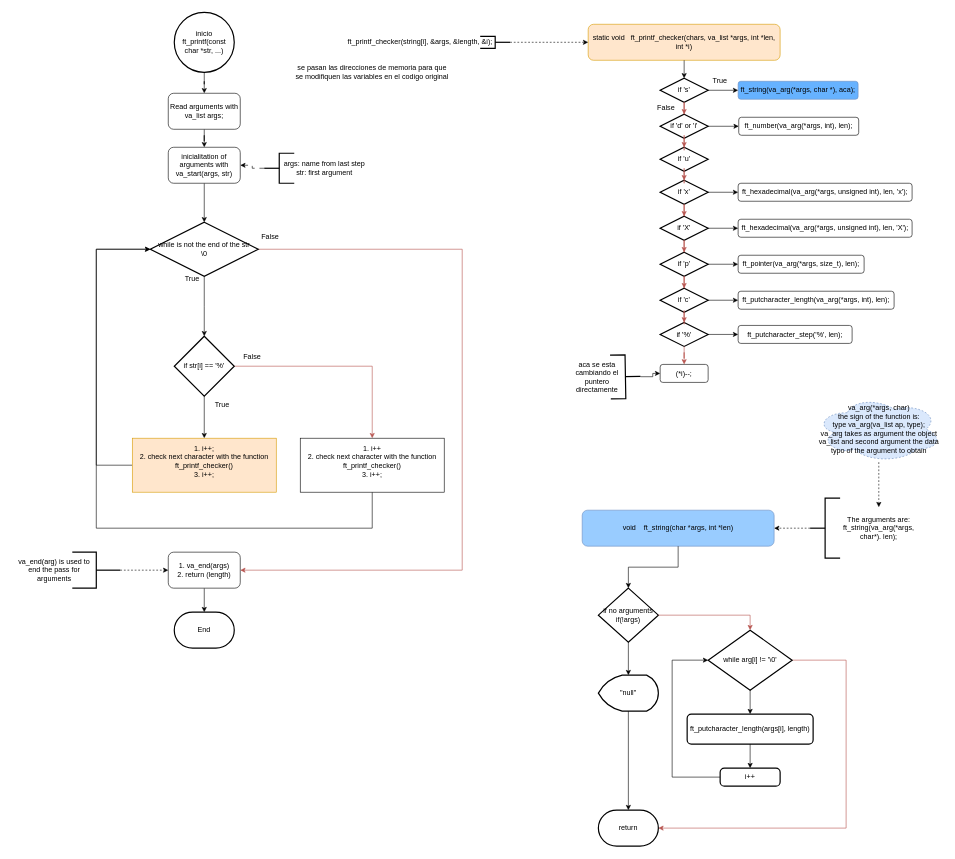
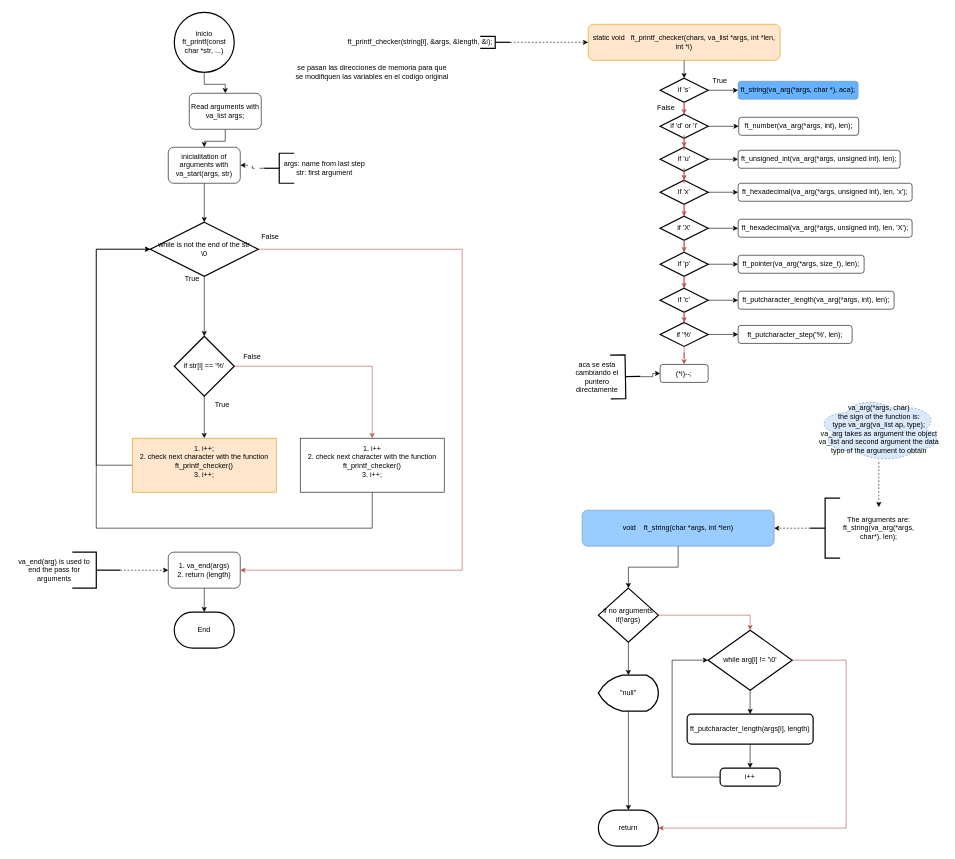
- <mxCell id="3" value="&lt;div&gt;Read arguments with va_list args;&lt;br&gt;&lt;/div&gt;" style="rounded=1;whiteSpace=wrap;html=1;" vertex="1" parent="1"><mxGeometry x="280" y="155" width="120" height="60" as="geometry" /></mxCell>
+ <mxCell id="3" value="&lt;div&gt;Read arguments with va_list args;&lt;br&gt;&lt;/div&gt;" style="rounded=1;whiteSpace=wrap;html=1;" vertex="1" parent="1"><mxGeometry x="315" y="155" width="120" height="60" as="geometry" /></mxCell>
+ <mxCell id="90" style="edgeStyle=orthogonalEdgeStyle;rounded=0;orthogonalLoop=1;jettySize=auto;html=1;entryX=0;entryY=0.5;entryDx=0;entryDy=0;" edge="1" parent="64" source="70" target="89"><mxGeometry relative="1" as="geometry" /></mxCell>
+ <mxCell id="89" value="ft_unsigned_int(va_arg(*args, unsigned int), len);" style="rounded=1;whiteSpace=wrap;html=1;" vertex="1" parent="64"><mxGeometry x="250" y="210" width="270" height="30" as="geometry" /></mxCell>
